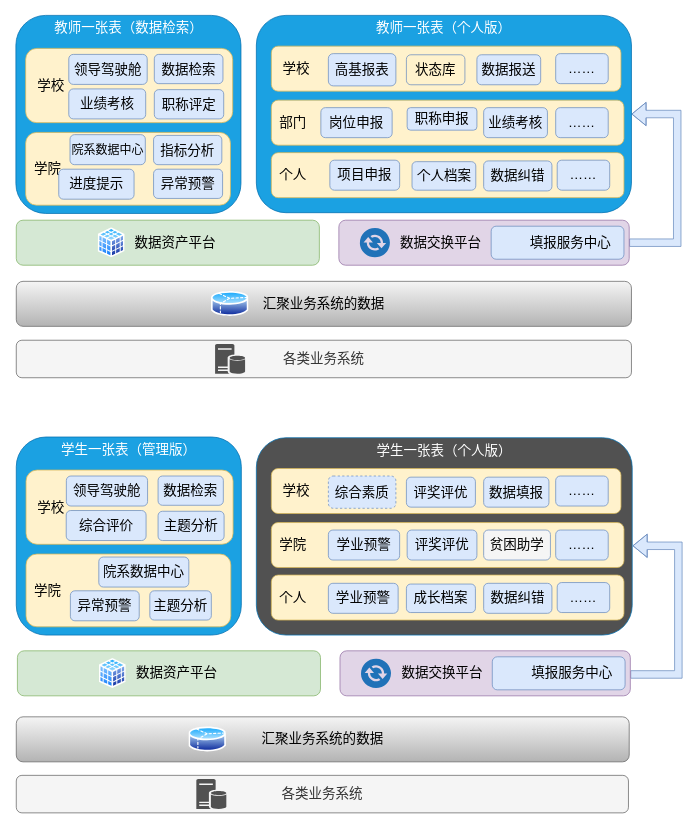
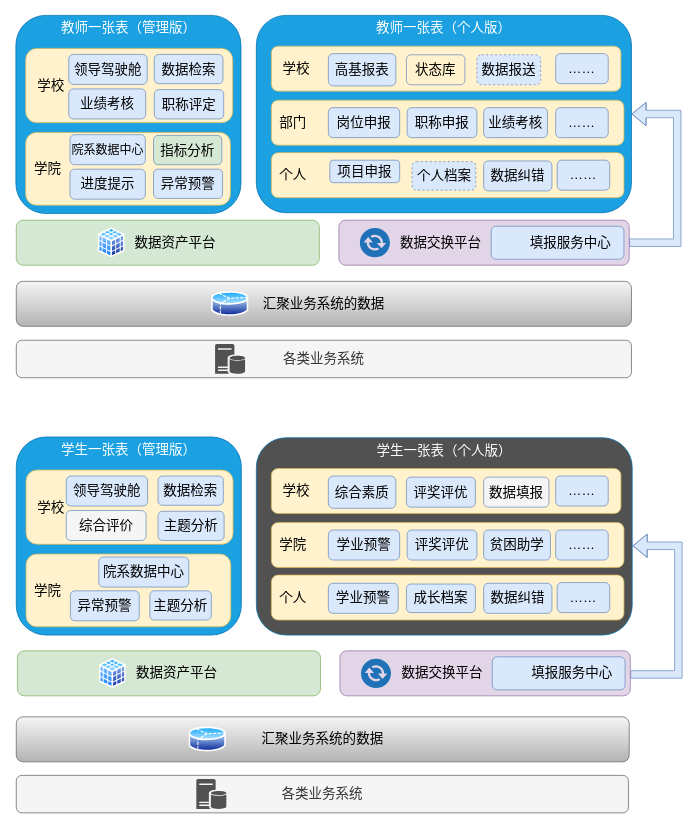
- <mxCell id="57" value="教师一张表（数据检索）" style="rounded=1;whiteSpace=wrap;html=1;fillColor=#1ba1e2;strokeColor=#006EAF;fontSize=18;verticalAlign=top;fontColor=#ffffff;" vertex="1" parent="1"><mxGeometry x="20.5" y="20" width="300" height="264" as="geometry" /></mxCell>
+ <mxCell id="57" value="教师一张表（管理版）" style="rounded=1;whiteSpace=wrap;html=1;fillColor=#1ba1e2;strokeColor=#006EAF;fontSize=18;verticalAlign=top;fontColor=#ffffff;" vertex="1" parent="1"><mxGeometry x="20.5" y="20" width="300" height="264" as="geometry" /></mxCell>
- <mxCell id="23" value="数据报送" style="rounded=1;whiteSpace=wrap;html=1;fontSize=18;fillColor=#dae8fc;strokeColor=#6c8ebf;" parent="1" vertex="1"><mxGeometry x="635" y="72.5" width="85" height="40" as="geometry" /></mxCell>
+ <mxCell id="23" value="数据报送" style="rounded=1;whiteSpace=wrap;html=1;fontSize=18;fillColor=#dae8fc;strokeColor=#6c8ebf;dashed=1;" parent="1" vertex="1"><mxGeometry x="635" y="72.5" width="85" height="40" as="geometry" /></mxCell>
- <mxCell id="25" value="职称申报" style="rounded=1;whiteSpace=wrap;html=1;fontSize=18;fillColor=#dae8fc;strokeColor=#6c8ebf;" parent="1" vertex="1"><mxGeometry x="542" y="143" width="93" height="30" as="geometry" /></mxCell>
+ <mxCell id="25" value="职称申报" style="rounded=1;whiteSpace=wrap;html=1;fontSize=18;fillColor=#dae8fc;strokeColor=#6c8ebf;" parent="1" vertex="1"><mxGeometry x="542" y="143" width="93" height="40" as="geometry" /></mxCell>
- <mxCell id="19" value="岗位申报" style="rounded=1;whiteSpace=wrap;html=1;fontSize=18;fillColor=#dae8fc;strokeColor=#6c8ebf;" parent="1" vertex="1"><mxGeometry x="427" y="143" width="95" height="40" as="geometry" /></mxCell>
+ <mxCell id="19" value="岗位申报" style="rounded=1;whiteSpace=wrap;html=1;fontSize=18;fillColor=#dae8fc;strokeColor=#6c8ebf;" parent="1" vertex="1"><mxGeometry x="437" y="143" width="95" height="40" as="geometry" /></mxCell>
- <mxCell id="67" value="指标分析" style="rounded=1;whiteSpace=wrap;html=1;fontSize=18;fillColor=#dae8fc;strokeColor=#6c8ebf;" vertex="1" parent="1"><mxGeometry x="204" y="180" width="91" height="39" as="geometry" /></mxCell>
+ <mxCell id="67" value="指标分析" style="rounded=1;whiteSpace=wrap;html=1;fontSize=18;fillColor=#d5e8d4;strokeColor=#6c8ebf;" vertex="1" parent="1"><mxGeometry x="204" y="180" width="91" height="39" as="geometry" /></mxCell>
- <mxCell id="17" value="项目申报" style="rounded=1;whiteSpace=wrap;html=1;fontSize=18;fillColor=#dae8fc;strokeColor=#6c8ebf;" parent="1" vertex="1"><mxGeometry x="439" y="213" width="93" height="40" as="geometry" /></mxCell>
+ <mxCell id="17" value="项目申报" style="rounded=1;whiteSpace=wrap;html=1;fontSize=18;fillColor=#dae8fc;strokeColor=#6c8ebf;" parent="1" vertex="1"><mxGeometry x="439" y="213" width="93" height="30" as="geometry" /></mxCell>
- <mxCell id="24" value="个人档案" style="rounded=1;whiteSpace=wrap;html=1;fontSize=18;fillColor=#dae8fc;strokeColor=#6c8ebf;" parent="1" vertex="1"><mxGeometry x="548.5" y="215" width="85" height="38" as="geometry" /></mxCell>
+ <mxCell id="24" value="个人档案" style="rounded=1;whiteSpace=wrap;html=1;fontSize=18;fillColor=#dae8fc;strokeColor=#6c8ebf;dashed=1;" parent="1" vertex="1"><mxGeometry x="548.5" y="215" width="85" height="38" as="geometry" /></mxCell>
- <mxCell id="63" value="进度提示" style="rounded=1;whiteSpace=wrap;html=1;fontSize=18;fillColor=#dae8fc;strokeColor=#6c8ebf;" vertex="1" parent="1"><mxGeometry x="77.63" y="225" width="100.37" height="40" as="geometry" /></mxCell>
+ <mxCell id="63" value="进度提示" style="rounded=1;whiteSpace=wrap;html=1;fontSize=18;fillColor=#dae8fc;strokeColor=#6c8ebf;" vertex="1" parent="1"><mxGeometry x="92.63" y="225" width="100.37" height="40" as="geometry" /></mxCell>
- <mxCell id="40" value="综合素质" style="rounded=1;whiteSpace=wrap;html=1;fontSize=18;fillColor=#dae8fc;strokeColor=#6c8ebf;dashed=1;" parent="1" vertex="1"><mxGeometry x="437" y="634" width="90" height="43" as="geometry" /></mxCell>
+ <mxCell id="40" value="综合素质" style="rounded=1;whiteSpace=wrap;html=1;fontSize=18;fillColor=#dae8fc;strokeColor=#6c8ebf;" parent="1" vertex="1"><mxGeometry x="437" y="634" width="90" height="43" as="geometry" /></mxCell>
- <mxCell id="42" value="数据填报" style="rounded=1;whiteSpace=wrap;html=1;fontSize=18;fillColor=#dae8fc;strokeColor=#6c8ebf;" parent="1" vertex="1"><mxGeometry x="644" y="635.5" width="87" height="40" as="geometry" /></mxCell>
+ <mxCell id="42" value="数据填报" style="rounded=1;whiteSpace=wrap;html=1;fontSize=18;fillColor=#f5f5f5;strokeColor=#6c8ebf;" parent="1" vertex="1"><mxGeometry x="644" y="635.5" width="87" height="40" as="geometry" /></mxCell>
- <mxCell id="52" value="综合评价" style="rounded=1;whiteSpace=wrap;html=1;fontSize=18;fillColor=#dae8fc;strokeColor=#6c8ebf;" parent="1" vertex="1"><mxGeometry x="87.56" y="680" width="106.44" height="40" as="geometry" /></mxCell>
+ <mxCell id="52" value="综合评价" style="rounded=1;whiteSpace=wrap;html=1;fontSize=18;fillColor=#f5f5f5;strokeColor=#6c8ebf;" parent="1" vertex="1"><mxGeometry x="87.56" y="680" width="106.44" height="40" as="geometry" /></mxCell>
- <mxCell id="47" value="贫困助学" style="rounded=1;whiteSpace=wrap;html=1;fontSize=18;fillColor=#f5f5f5;strokeColor=#6c8ebf;" parent="1" vertex="1"><mxGeometry x="644" y="706" width="89" height="40" as="geometry" /></mxCell>
+ <mxCell id="47" value="贫困助学" style="rounded=1;whiteSpace=wrap;html=1;fontSize=18;fillColor=#dae8fc;strokeColor=#6c8ebf;" parent="1" vertex="1"><mxGeometry x="644" y="706" width="89" height="40" as="geometry" /></mxCell>
